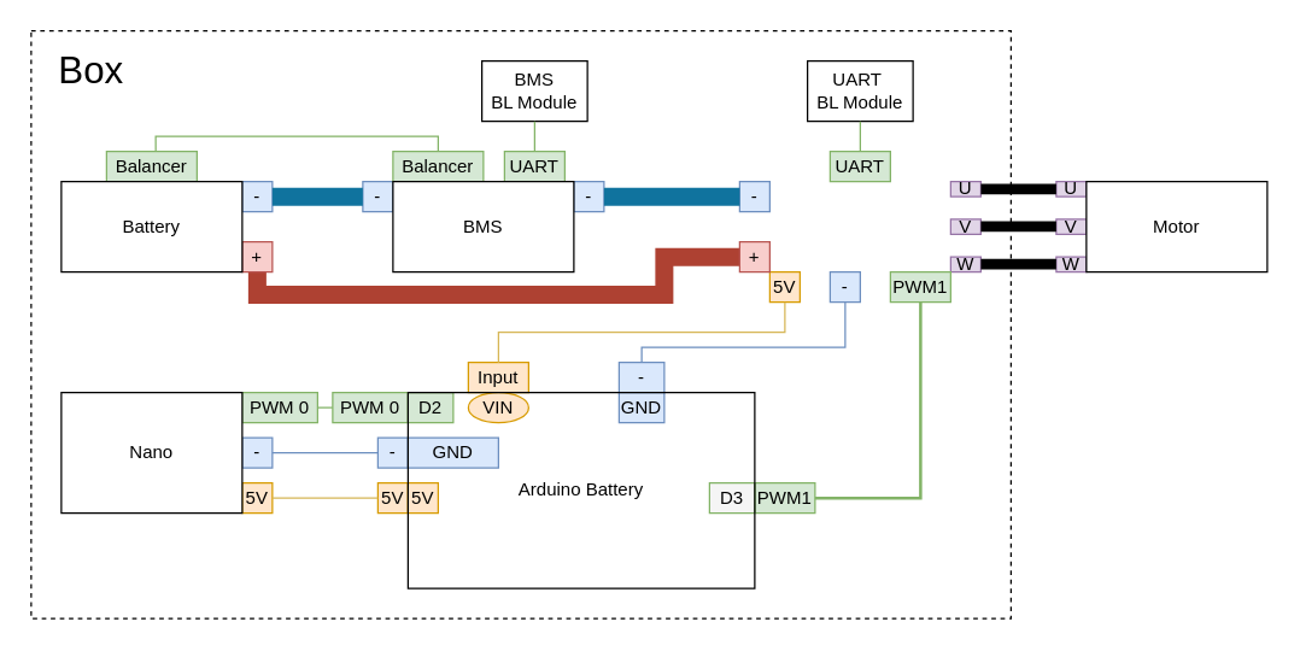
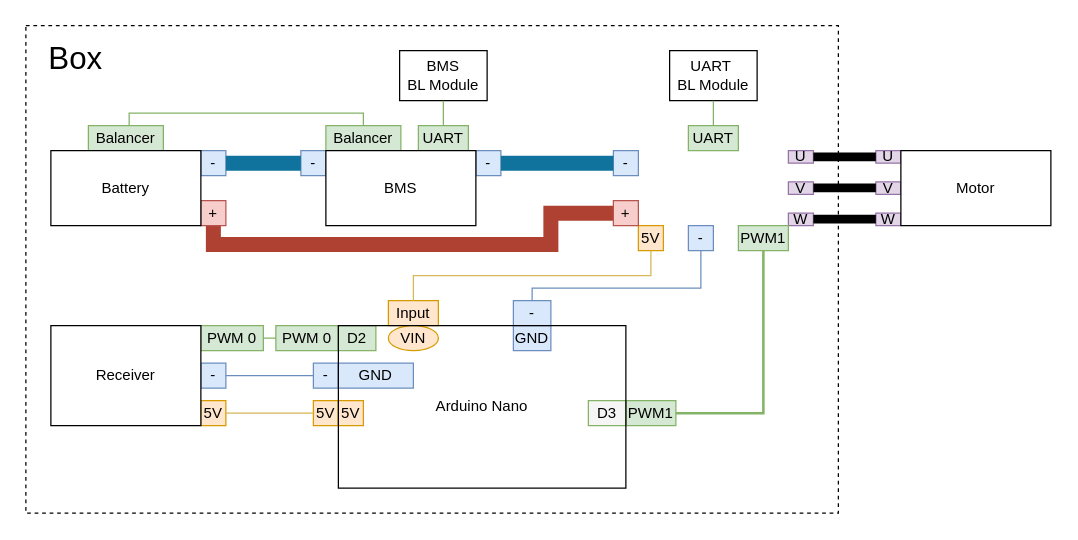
- <mxCell id="50" value="Nano" style="rounded=0;whiteSpace=wrap;html=1;" parent="1" vertex="1"><mxGeometry x="40" y="260" width="120" height="80" as="geometry" /></mxCell>
+ <mxCell id="50" value="Receiver" style="rounded=0;whiteSpace=wrap;html=1;" parent="1" vertex="1"><mxGeometry x="40" y="260" width="120" height="80" as="geometry" /></mxCell>
- <mxCell id="34" value="Arduino Battery" style="rounded=0;whiteSpace=wrap;html=1;fillColor=none;" parent="1" vertex="1"><mxGeometry x="270" y="260" width="230" height="130" as="geometry" /></mxCell>
+ <mxCell id="34" value="Arduino Nano" style="rounded=0;whiteSpace=wrap;html=1;fillColor=none;" parent="1" vertex="1"><mxGeometry x="270" y="260" width="230" height="130" as="geometry" /></mxCell>
